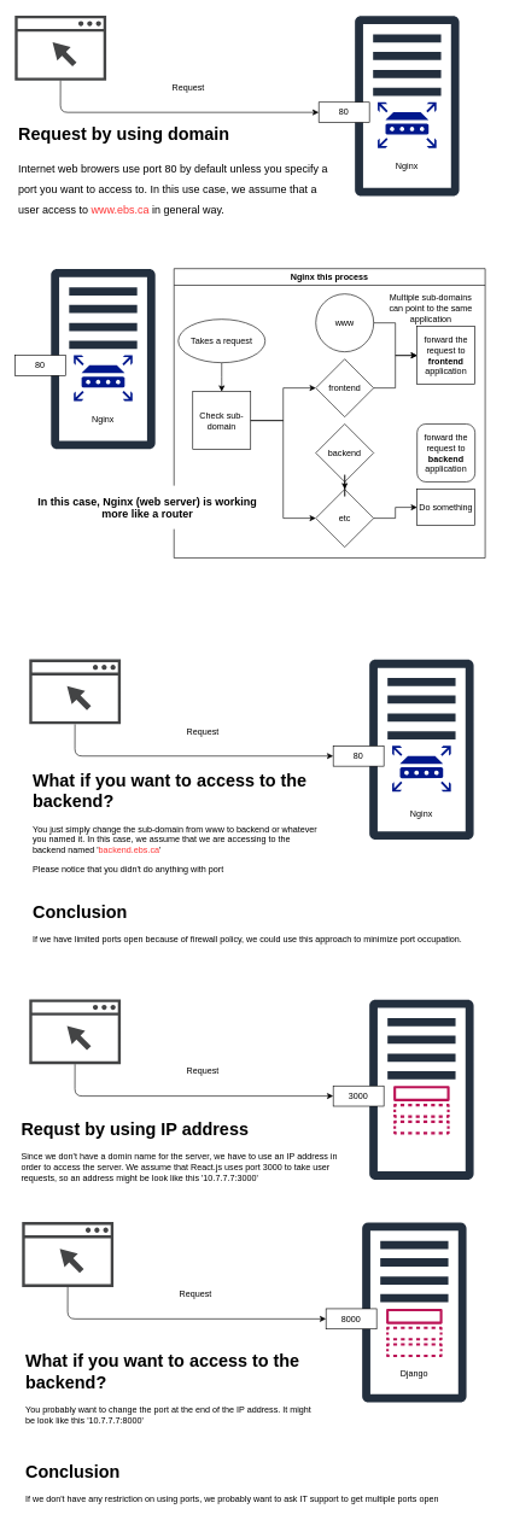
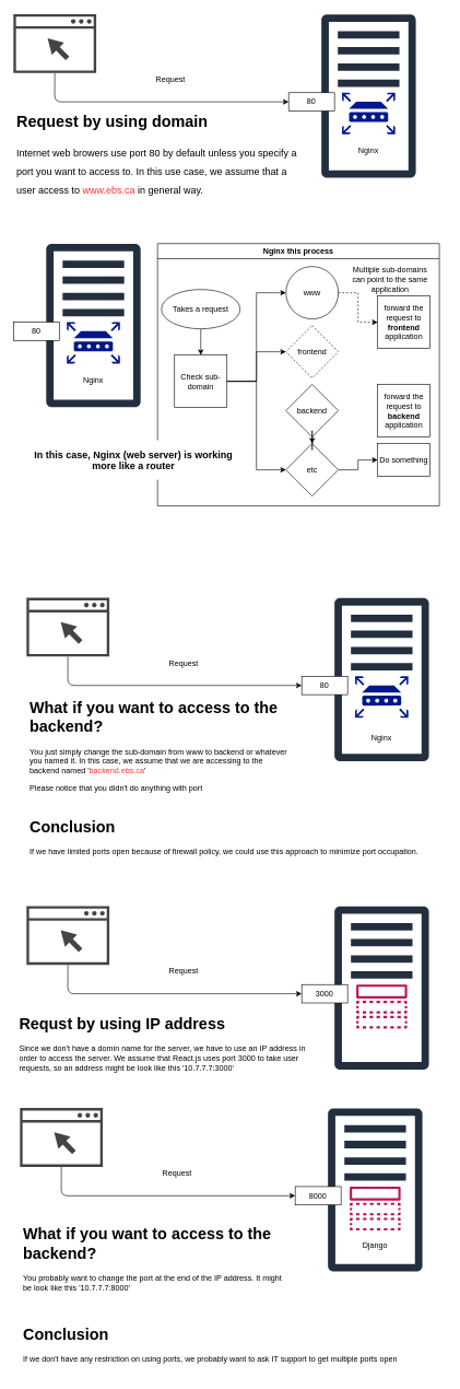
+ <mxCell id="35" style="edgeStyle=orthogonalEdgeStyle;rounded=0;orthogonalLoop=1;jettySize=auto;html=1;entryX=0;entryY=0.5;entryDx=0;entryDy=0;" parent="16" source="21" target="17" edge="1"><mxGeometry relative="1" as="geometry"><mxPoint x="135.91" y="220" as="targetPoint" /></mxGeometry></mxCell>
- <mxCell id="36" style="edgeStyle=orthogonalEdgeStyle;rounded=0;orthogonalLoop=1;jettySize=auto;html=1;entryX=0;entryY=0.5;entryDx=0;entryDy=0;" parent="16" source="17" target="27" edge="1"><mxGeometry relative="1" as="geometry" /></mxCell>
+ <mxCell id="36" style="edgeStyle=orthogonalEdgeStyle;rounded=0;orthogonalLoop=1;jettySize=auto;html=1;entryX=0;entryY=0.5;entryDx=0;entryDy=0;dashed=1;" parent="16" source="17" target="27" edge="1"><mxGeometry relative="1" as="geometry" /></mxCell>
- <mxCell id="28" style="edgeStyle=orthogonalEdgeStyle;rounded=0;orthogonalLoop=1;jettySize=auto;html=1;entryX=0;entryY=0.5;entryDx=0;entryDy=0;" parent="18" source="22" target="27" edge="1"><mxGeometry relative="1" as="geometry" /></mxCell>
- <mxCell id="22" value="frontend" style="rhombus;whiteSpace=wrap;html=1;" parent="18" vertex="1"><mxGeometry x="195.91" y="135" width="80" height="80" as="geometry" /></mxCell>
+ <mxCell id="22" value="frontend" style="rhombus;whiteSpace=wrap;html=1;dashed=1;" parent="18" vertex="1"><mxGeometry x="195.91" y="135" width="80" height="80" as="geometry" /></mxCell>
- <mxCell id="29" value="forward the request to &lt;b&gt;backend&lt;/b&gt; application" style="whiteSpace=wrap;html=1;aspect=fixed;rounded=1;" parent="18" vertex="1"><mxGeometry x="335.91" y="224.75" width="80" height="80" as="geometry" /></mxCell>
+ <mxCell id="29" value="forward the request to &lt;b&gt;backend&lt;/b&gt; application" style="whiteSpace=wrap;html=1;aspect=fixed;" parent="18" vertex="1"><mxGeometry x="335.91" y="224.75" width="80" height="80" as="geometry" /></mxCell>
